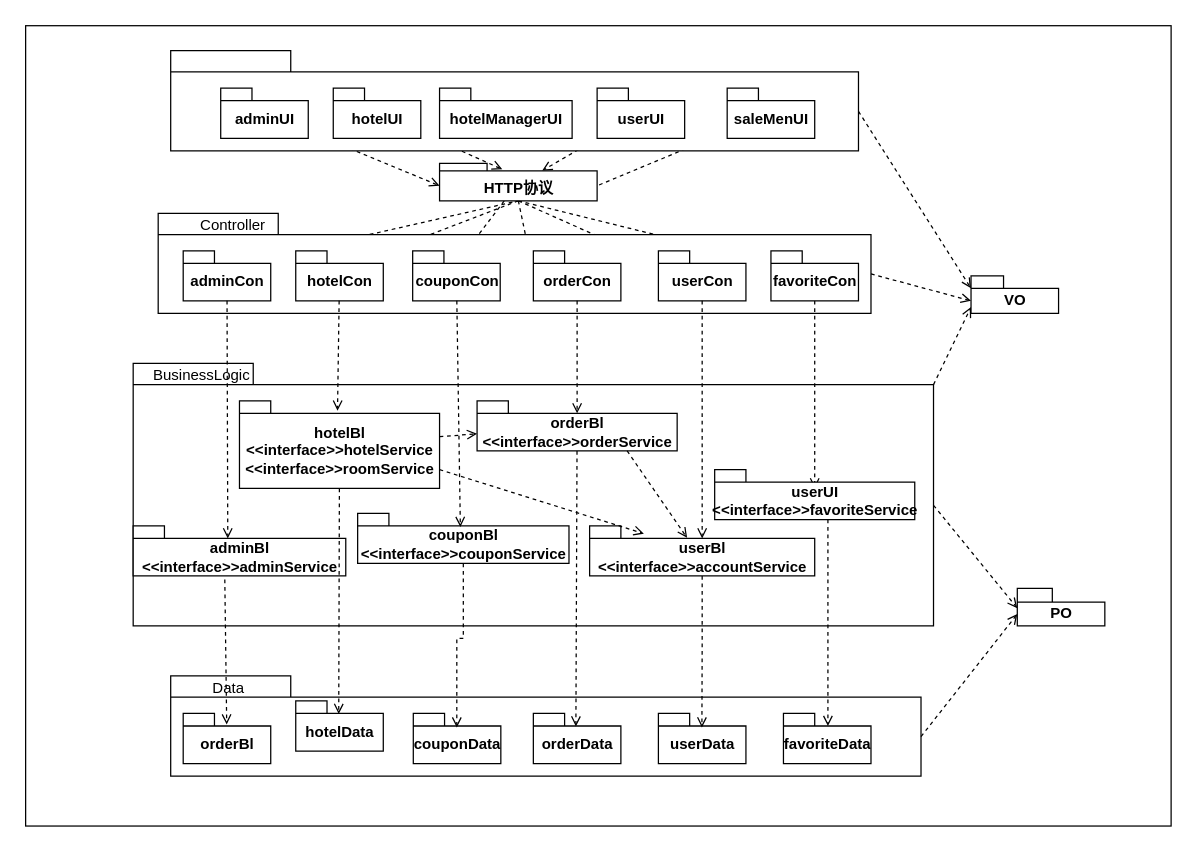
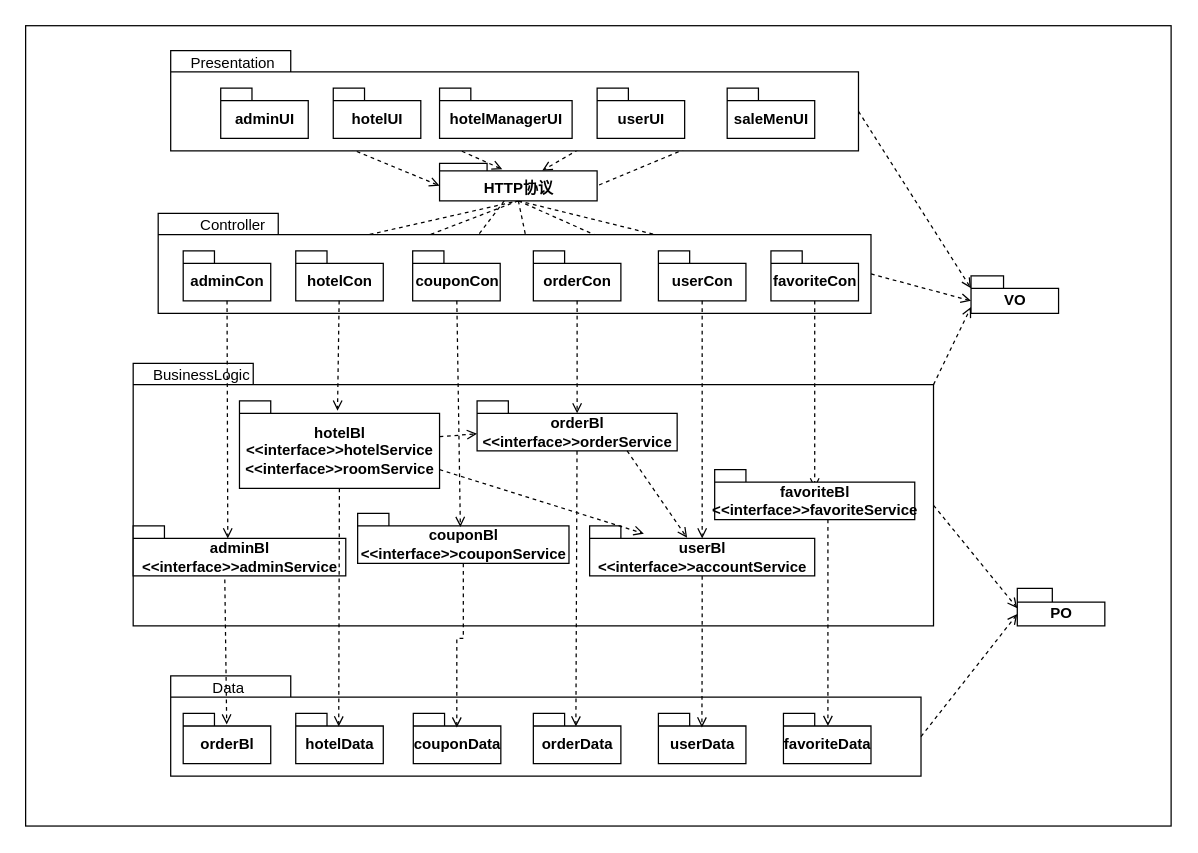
+ <mxCell id="19" value="Presentation" style="text;html=1;strokeColor=none;fillColor=none;align=center;verticalAlign=middle;whiteSpace=wrap;rounded=0;" parent="1" vertex="1"><mxGeometry x="146" y="40" width="80" height="20" as="geometry" /></mxCell>
- <mxCell id="65" value="userUI&lt;br&gt;&amp;lt;&amp;lt;interface&amp;gt;&amp;gt;favoriteService" style="shape=folder;fontStyle=1;spacingTop=10;tabWidth=25;tabHeight=10;tabPosition=left;html=1;" vertex="1" parent="1"><mxGeometry x="571" y="375" width="160" height="40" as="geometry" /></mxCell>
+ <mxCell id="65" value="favoriteBl&lt;br&gt;&amp;lt;&amp;lt;interface&amp;gt;&amp;gt;favoriteService" style="shape=folder;fontStyle=1;spacingTop=10;tabWidth=25;tabHeight=10;tabPosition=left;html=1;" vertex="1" parent="1"><mxGeometry x="571" y="375" width="160" height="40" as="geometry" /></mxCell>
- <mxCell id="39" value="hotelData" style="shape=folder;fontStyle=1;spacingTop=10;tabWidth=25;tabHeight=10;tabPosition=left;html=1;" parent="1" vertex="1"><mxGeometry x="236" y="560" width="70" height="40" as="geometry" /></mxCell>
+ <mxCell id="39" value="hotelData" style="shape=folder;fontStyle=1;spacingTop=10;tabWidth=25;tabHeight=10;tabPosition=left;html=1;" parent="1" vertex="1"><mxGeometry x="236" y="570" width="70" height="40" as="geometry" /></mxCell>
